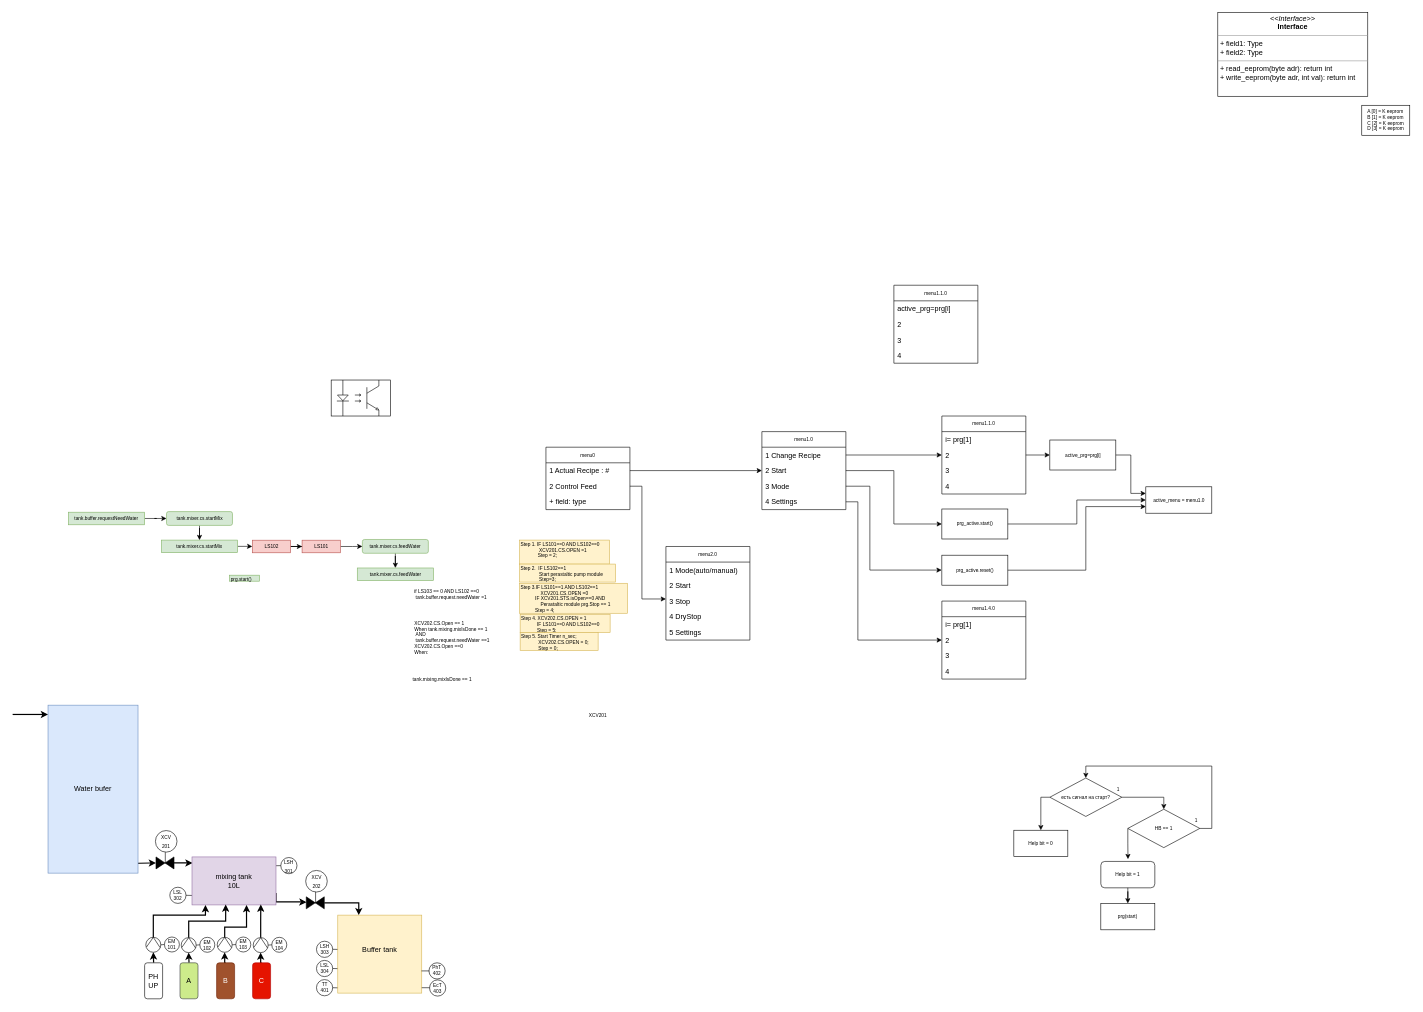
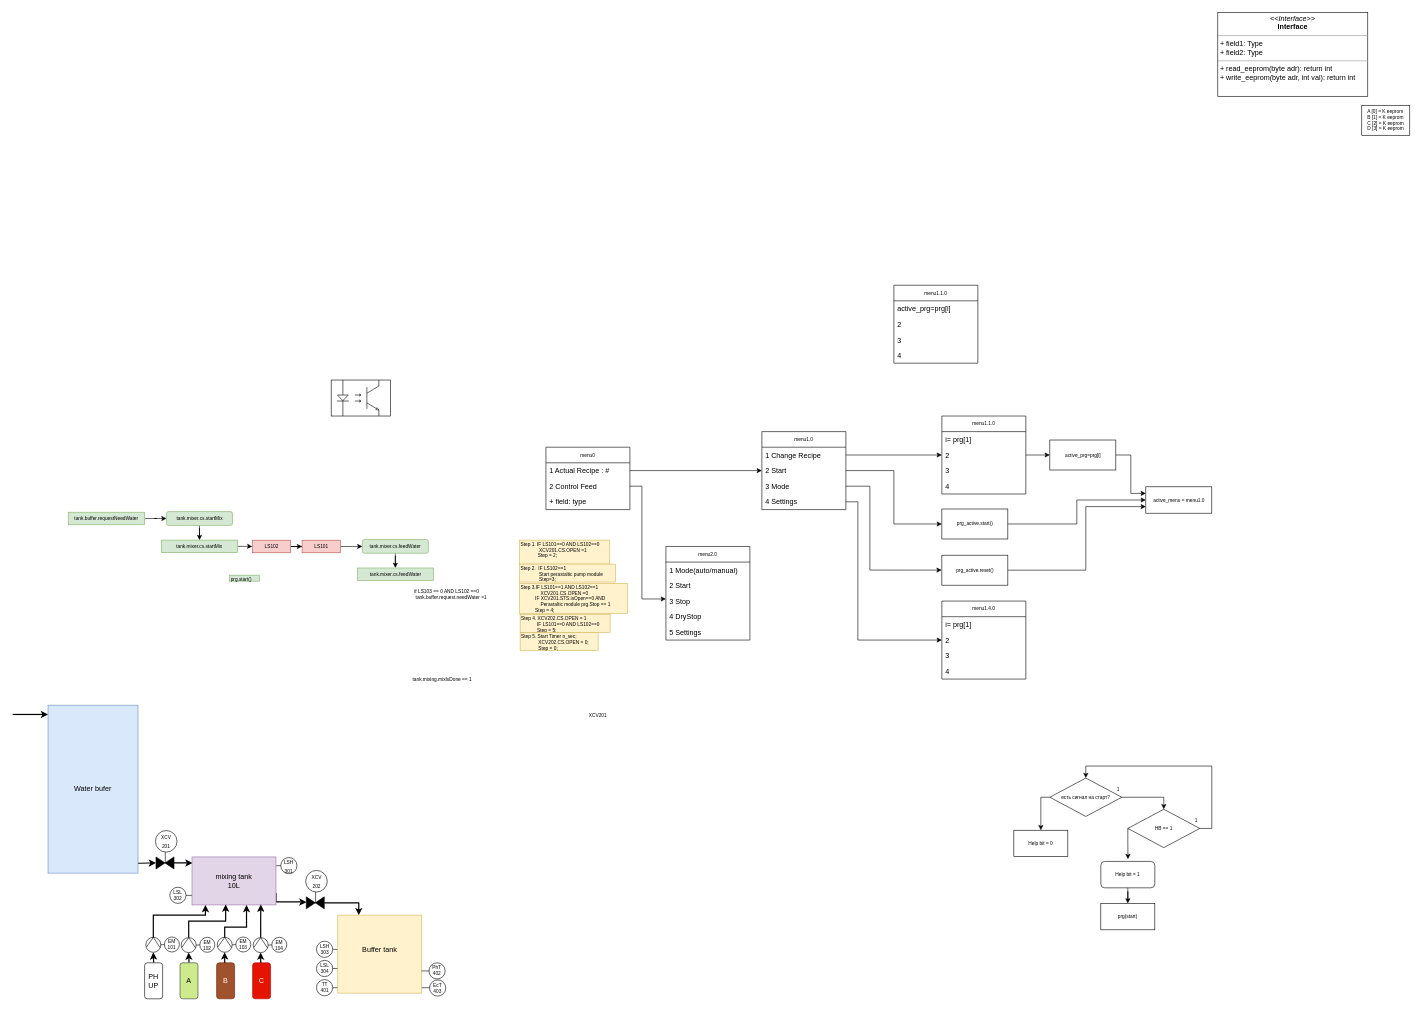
- <mxCell id="43" value="&lt;div&gt;XCV202.CS.Open == 1&lt;/div&gt;&lt;div&gt;When tank.mixing.mixIsDone == 1&lt;br&gt;&lt;/div&gt;&lt;div&gt;&amp;nbsp;AND&lt;/div&gt;&lt;div&gt;&amp;nbsp;tank.buffer.request.needWater ==1&lt;/div&gt;&lt;div&gt;XCV202.CS.Open ==0&lt;/div&gt;&lt;div&gt;When:&lt;br&gt;&lt;/div&gt;" style="text;html=1;resizable=0;points=[];autosize=1;align=left;verticalAlign=top;spacingTop=-4;fontSize=8;" parent="1" vertex="1"><mxGeometry x="687.5" y="1031.5" width="150" height="60" as="geometry" /></mxCell>
